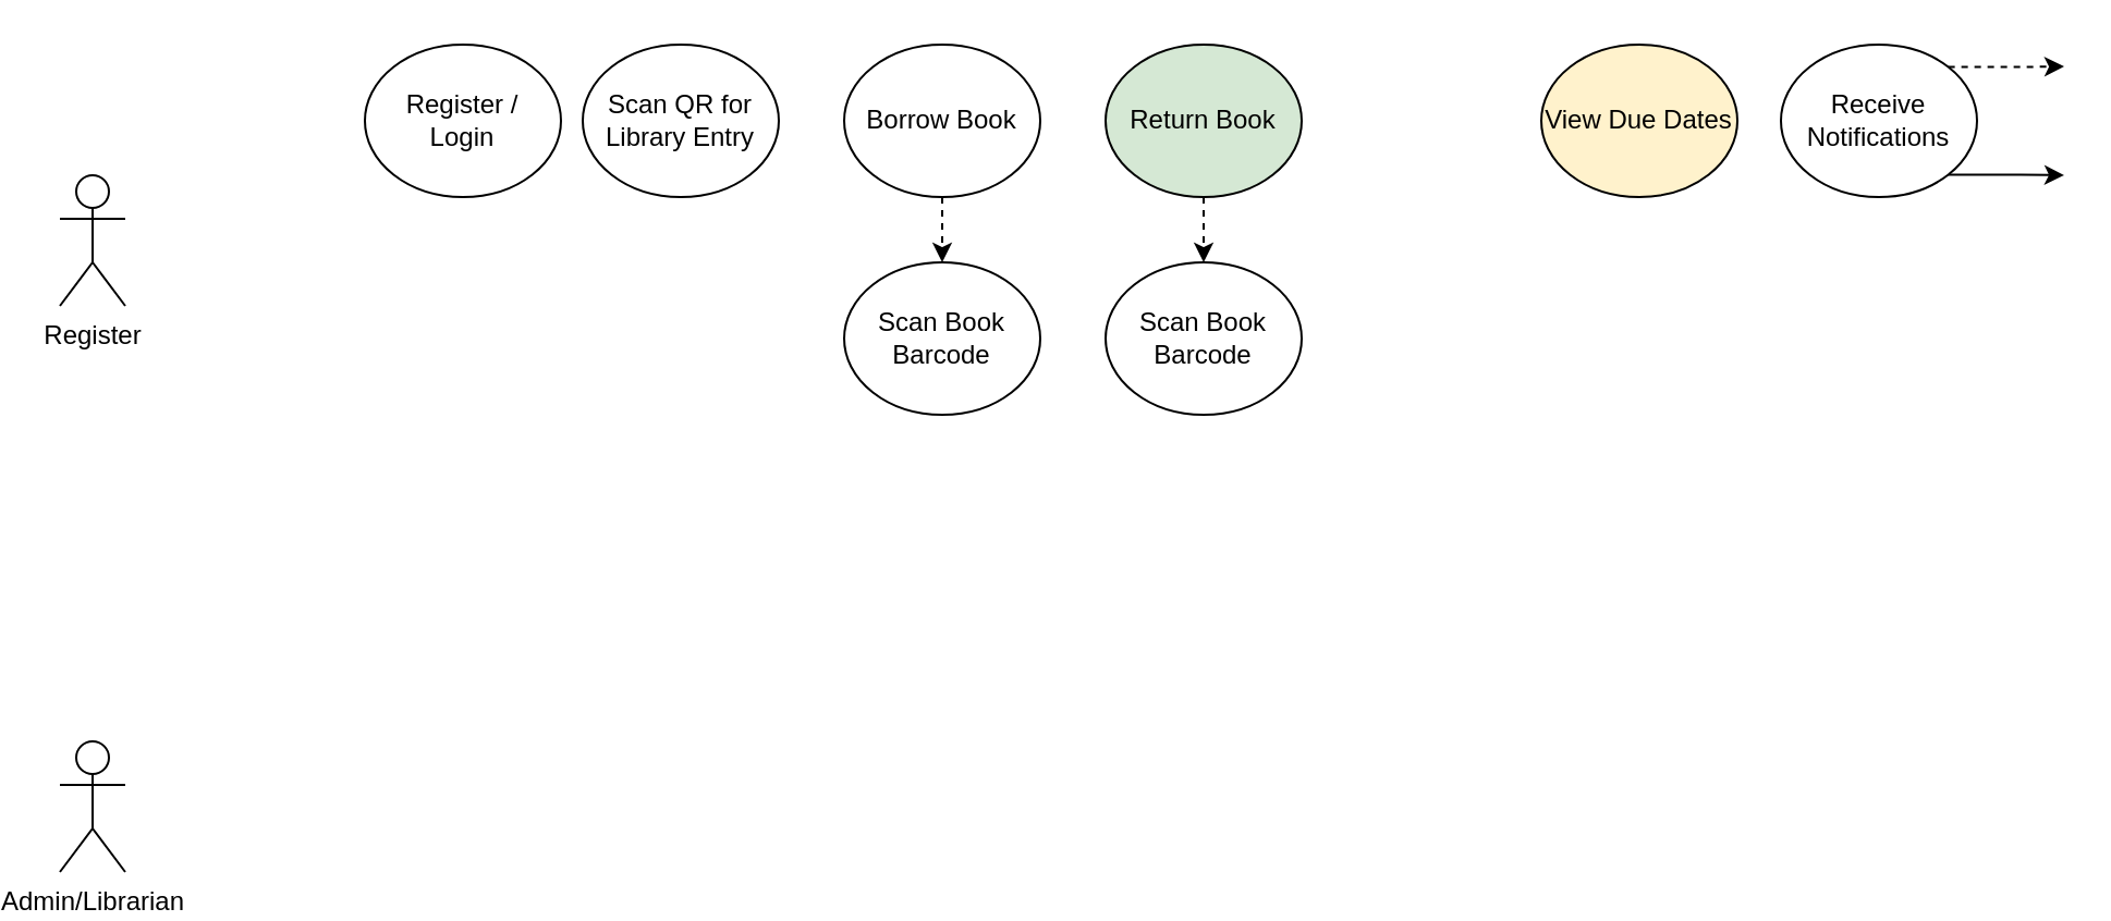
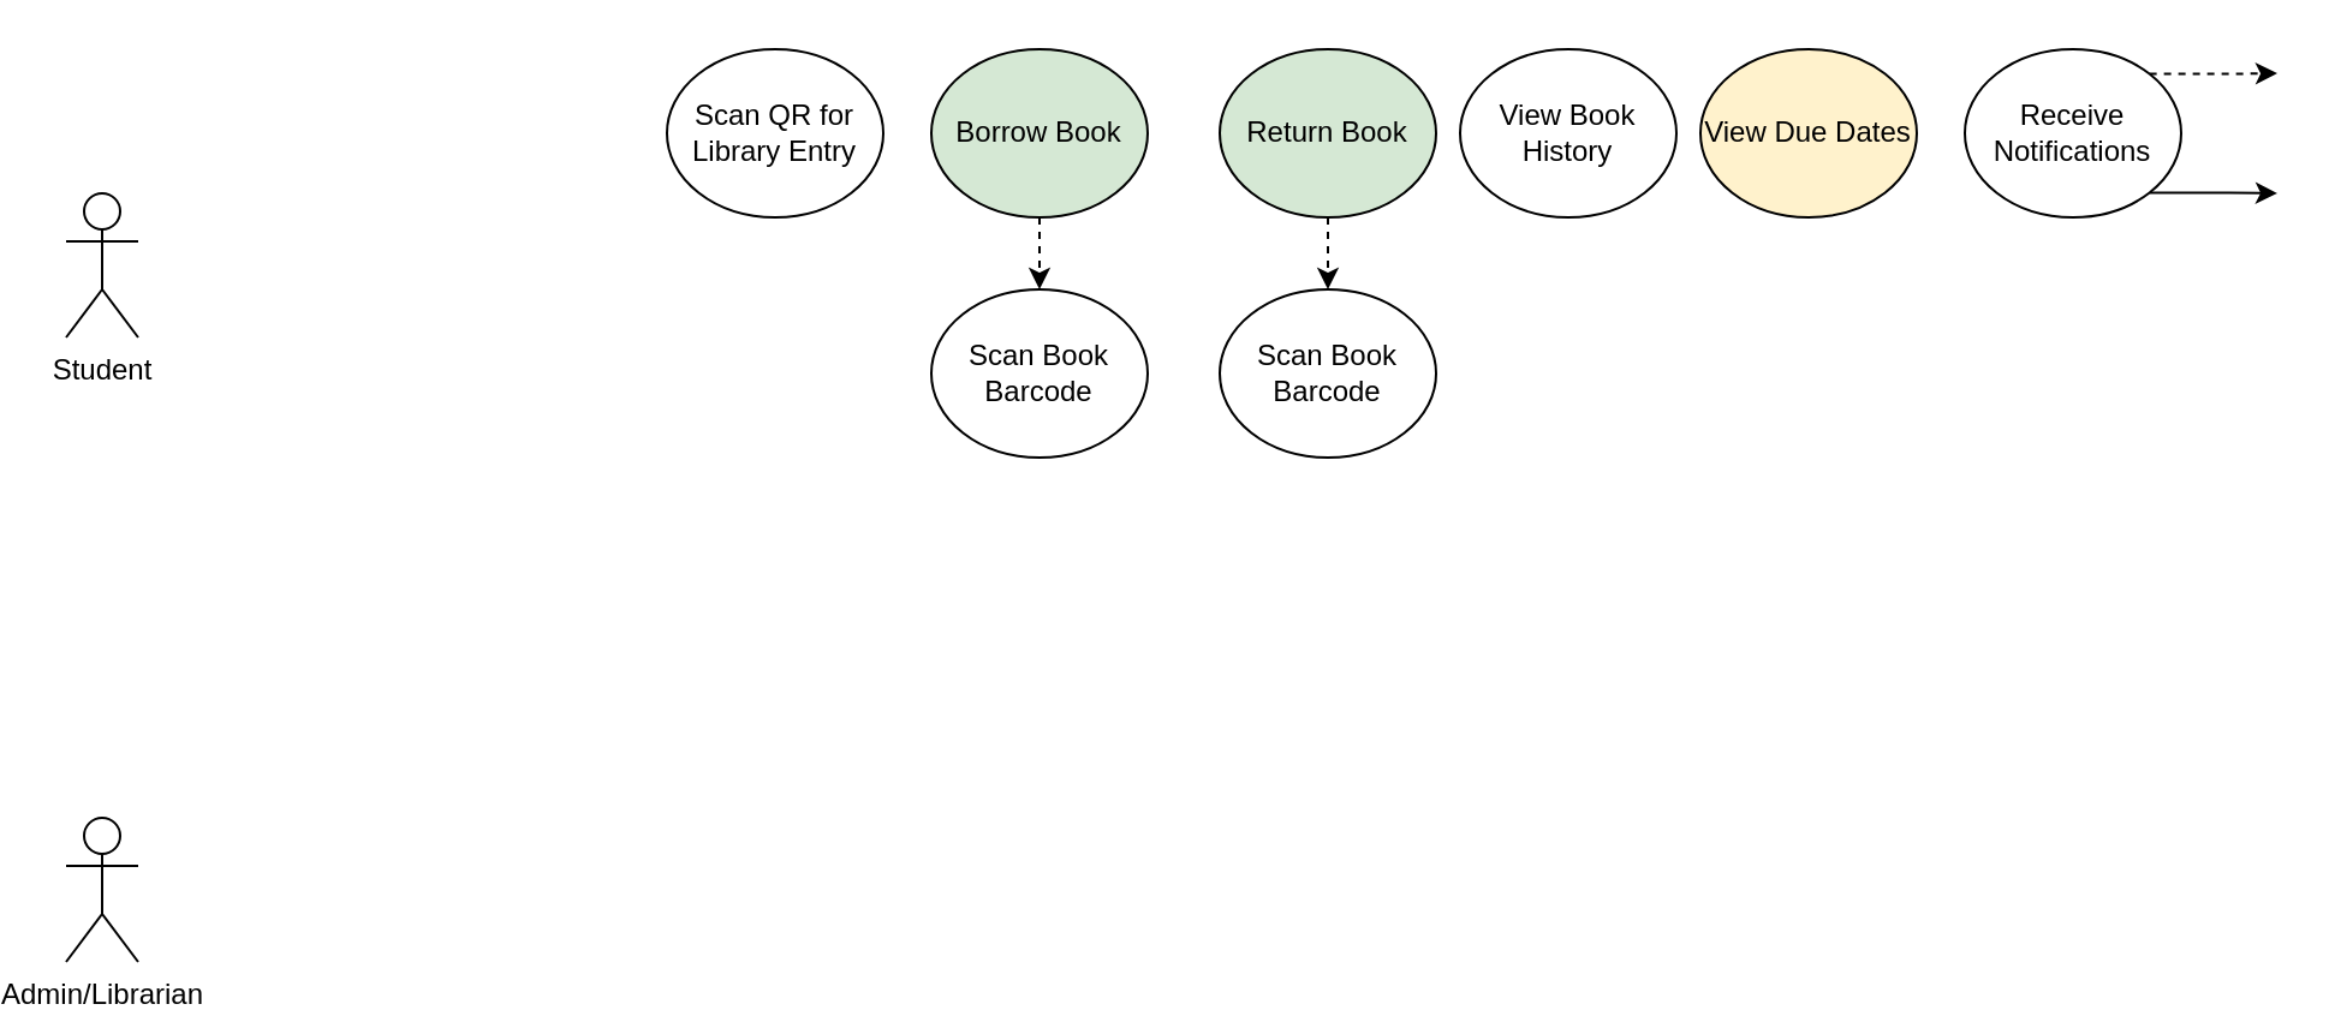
- <mxCell id="4" value="Register / &lt;br&gt;Login" style="ellipse;whiteSpace=wrap;html=1;" vertex="1" parent="1"><mxGeometry x="160" y="20" width="90" height="70" as="geometry" /></mxCell>
- <mxCell id="5" value="Scan QR for Library Entry" style="ellipse;whiteSpace=wrap;html=1;" vertex="1" parent="1"><mxGeometry x="260" y="20" width="90" height="70" as="geometry" /></mxCell>
+ <mxCell id="5" value="Scan QR for Library Entry" style="ellipse;whiteSpace=wrap;html=1;" vertex="1" parent="1"><mxGeometry x="270" y="20" width="90" height="70" as="geometry" /></mxCell>
- <mxCell id="7" value="Borrow Book" style="ellipse;whiteSpace=wrap;html=1;" vertex="1" parent="1"><mxGeometry x="380" y="20" width="90" height="70" as="geometry" /></mxCell>
+ <mxCell id="7" value="Borrow Book" style="ellipse;whiteSpace=wrap;html=1;fillColor=#d5e8d4;" vertex="1" parent="1"><mxGeometry x="380" y="20" width="90" height="70" as="geometry" /></mxCell>
+ <mxCell id="12" value="View Book History" style="ellipse;whiteSpace=wrap;html=1;" vertex="1" parent="1"><mxGeometry x="600" y="20" width="90" height="70" as="geometry" /></mxCell>
- <mxCell id="3" value="&lt;div&gt;Register&lt;/div&gt;" style="shape=umlActor;verticalLabelPosition=bottom;verticalAlign=top;html=1;outlineConnect=0;" vertex="1" parent="1"><mxGeometry x="20" y="80" width="30" height="60" as="geometry" /></mxCell>
+ <mxCell id="3" value="&lt;div&gt;Student&lt;/div&gt;" style="shape=umlActor;verticalLabelPosition=bottom;verticalAlign=top;html=1;outlineConnect=0;" vertex="1" parent="1"><mxGeometry x="20" y="80" width="30" height="60" as="geometry" /></mxCell>
